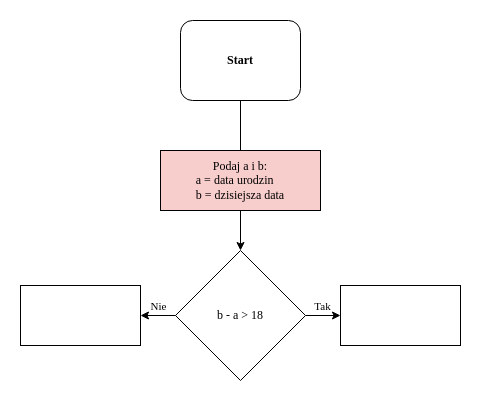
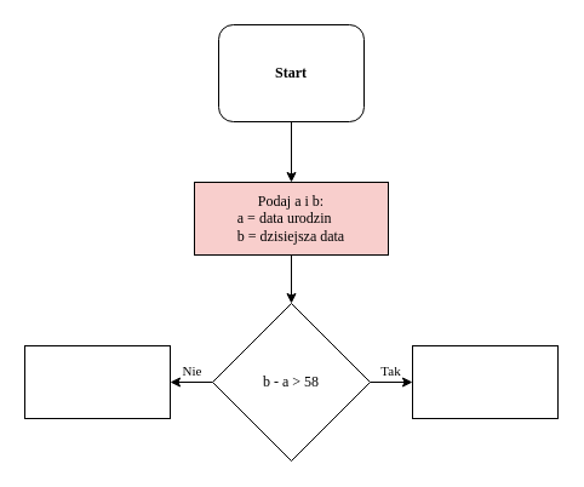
- <mxCell id="2" value="" style="edgeStyle=orthogonalEdgeStyle;rounded=0;orthogonalLoop=1;jettySize=auto;html=1;endArrow=none;" edge="1" parent="1" source="3" target="5"><mxGeometry relative="1" as="geometry" /></mxCell>
+ <mxCell id="2" value="" style="edgeStyle=orthogonalEdgeStyle;rounded=0;orthogonalLoop=1;jettySize=auto;html=1;" edge="1" parent="1" source="3" target="5"><mxGeometry relative="1" as="geometry" /></mxCell>
- <mxCell id="8" value="&lt;font data-font-src=&quot;https://fonts.googleapis.com/css?family=Poppins&quot; face=&quot;Poppins&quot;&gt;b - a &amp;gt; 18&lt;br&gt;&lt;/font&gt;" style="rhombus;whiteSpace=wrap;html=1;" vertex="1" parent="1"><mxGeometry x="175" y="250" width="130" height="130" as="geometry" /></mxCell>
+ <mxCell id="8" value="&lt;font data-font-src=&quot;https://fonts.googleapis.com/css?family=Poppins&quot; face=&quot;Poppins&quot;&gt;b - a &amp;gt; 58&lt;br&gt;&lt;/font&gt;" style="rhombus;whiteSpace=wrap;html=1;" vertex="1" parent="1"><mxGeometry x="175" y="250" width="130" height="130" as="geometry" /></mxCell>
